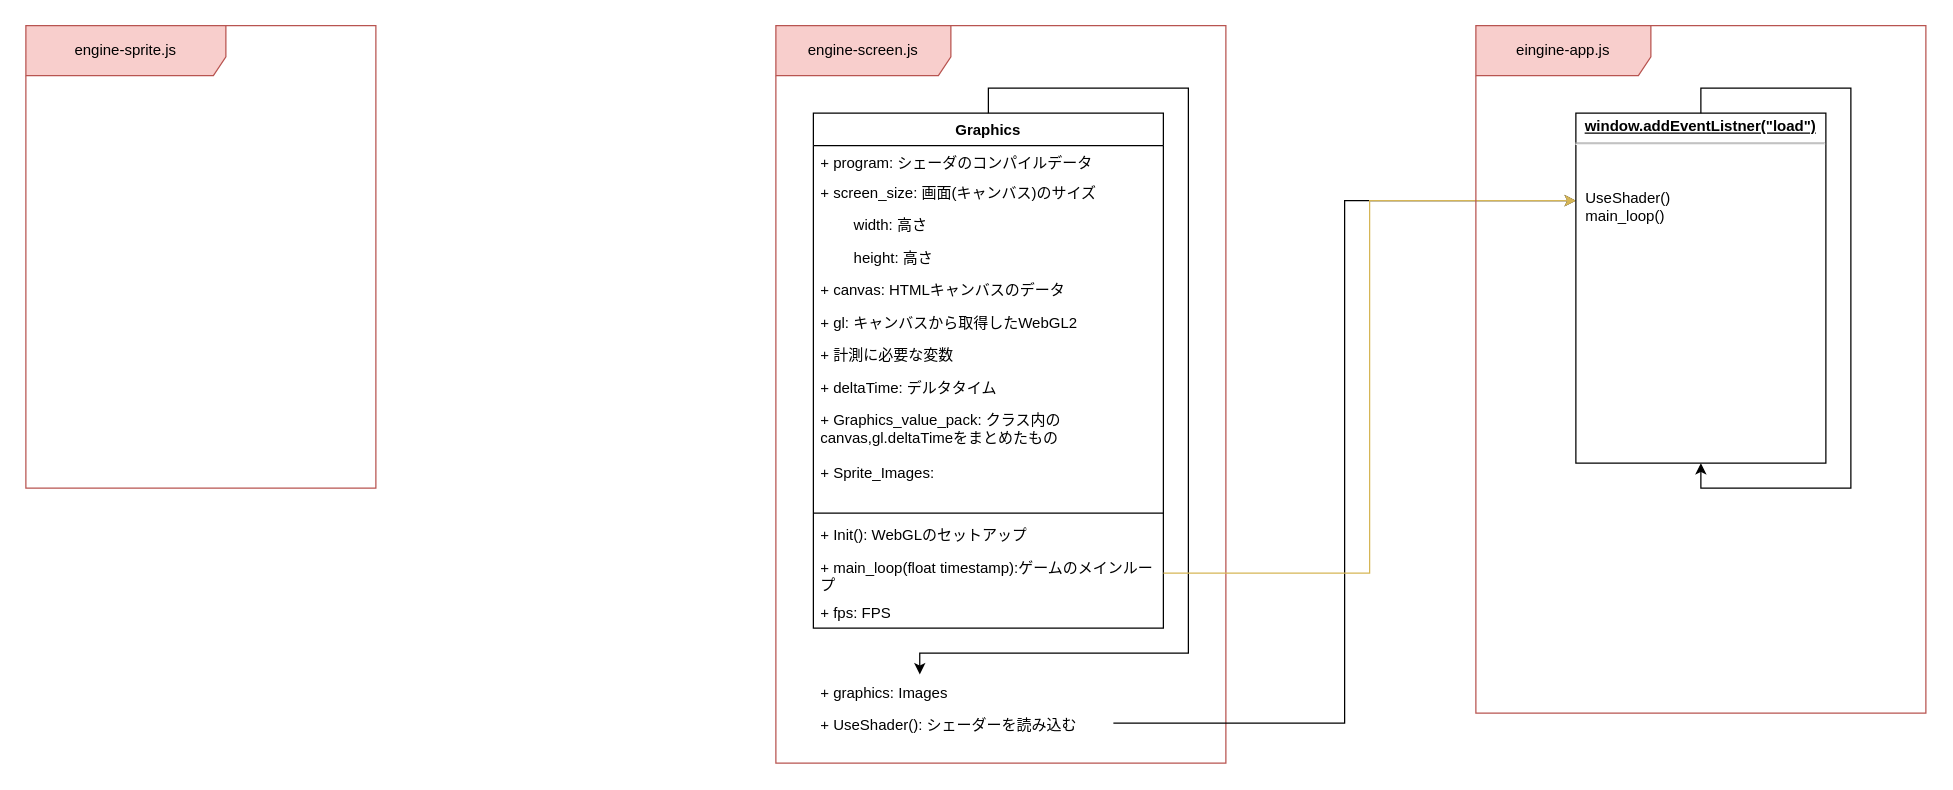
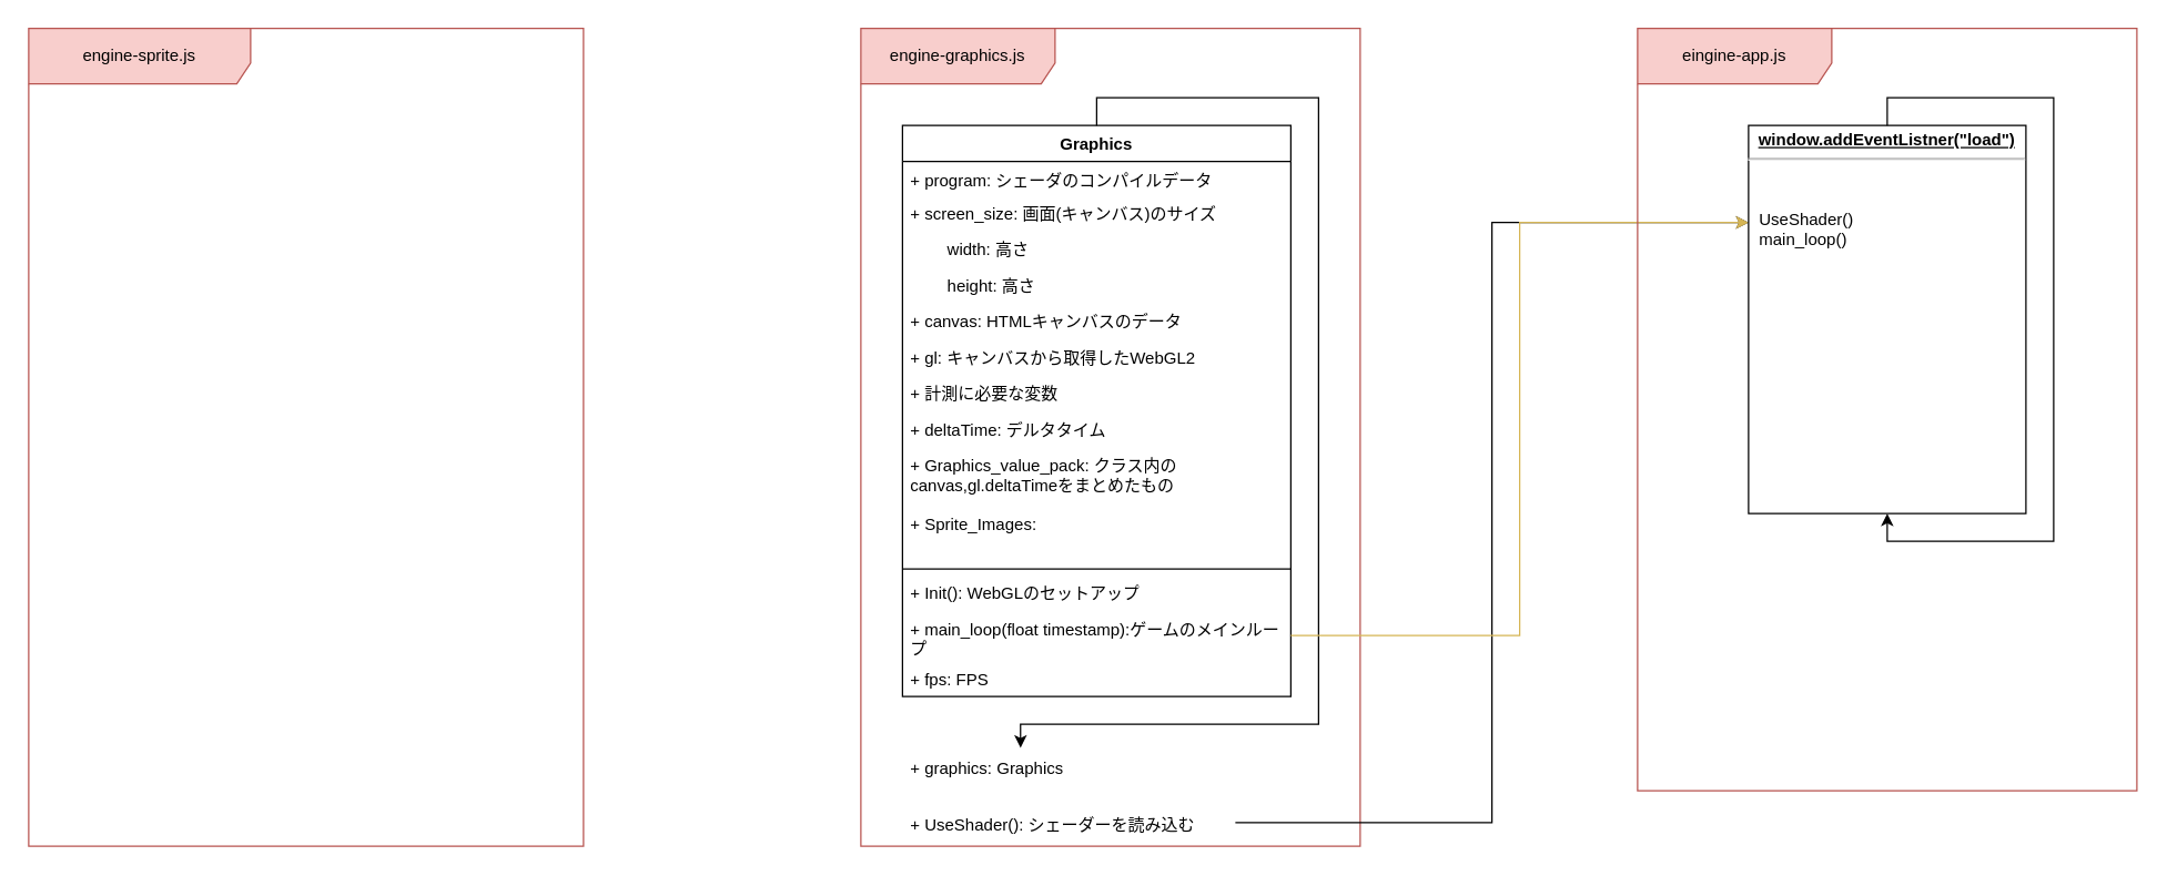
- <mxCell id="18" value="engine-screen.js" style="shape=umlFrame;whiteSpace=wrap;html=1;pointerEvents=0;width=140;height=40;fillColor=#f8cecc;strokeColor=#b85450;" vertex="1" parent="1"><mxGeometry x="620" width="360" height="590" as="geometry" y="20" /></mxCell>
+ <mxCell id="18" value="engine-graphics.js" style="shape=umlFrame;whiteSpace=wrap;html=1;pointerEvents=0;width=140;height=40;fillColor=#f8cecc;strokeColor=#b85450;" vertex="1" parent="1"><mxGeometry x="620" width="360" height="590" as="geometry" y="20" /></mxCell>
- <mxCell id="28" value="engine-sprite.js" style="shape=umlFrame;whiteSpace=wrap;html=1;pointerEvents=0;width=160;height=40;fillColor=#f8cecc;strokeColor=#b85450;" vertex="1" parent="1"><mxGeometry x="20" y="20" width="280" height="370" as="geometry" /></mxCell>
+ <mxCell id="28" value="engine-sprite.js" style="shape=umlFrame;whiteSpace=wrap;html=1;pointerEvents=0;width=160;height=40;fillColor=#f8cecc;strokeColor=#b85450;" vertex="1" parent="1"><mxGeometry x="20" width="400" height="590" as="geometry" y="20" /></mxCell>
- <mxCell id="19" value="+ graphics: Images" style="text;strokeColor=none;fillColor=none;align=left;verticalAlign=top;spacingLeft=4;spacingRight=4;overflow=hidden;rotatable=0;points=[[0,0.5],[1,0.5]];portConstraint=eastwest;whiteSpace=wrap;html=1;" vertex="1" parent="1"><mxGeometry x="650" y="540" width="280" height="26" as="geometry" /></mxCell>
+ <mxCell id="19" value="+ graphics: Graphics" style="text;strokeColor=none;fillColor=none;align=left;verticalAlign=top;spacingLeft=4;spacingRight=4;overflow=hidden;rotatable=0;points=[[0,0.5],[1,0.5]];portConstraint=eastwest;whiteSpace=wrap;html=1;" vertex="1" parent="1"><mxGeometry x="650" y="540" width="280" height="26" as="geometry" /></mxCell>
- <mxCell id="22" value="+ UseShader(): シェーダーを読み込む" style="text;strokeColor=none;fillColor=none;align=left;verticalAlign=top;spacingLeft=4;spacingRight=4;overflow=hidden;rotatable=0;points=[[0,0.5],[1,0.5]];portConstraint=eastwest;whiteSpace=wrap;html=1;" vertex="1" parent="1"><mxGeometry x="650" y="566" width="240" height="24" as="geometry" /></mxCell>
+ <mxCell id="22" value="+ UseShader(): シェーダーを読み込む" style="text;strokeColor=none;fillColor=none;align=left;verticalAlign=top;spacingLeft=4;spacingRight=4;overflow=hidden;rotatable=0;points=[[0,0.5],[1,0.5]];portConstraint=eastwest;whiteSpace=wrap;html=1;" vertex="1" parent="1"><mxGeometry x="650" y="581" width="240" height="24" as="geometry" /></mxCell>
